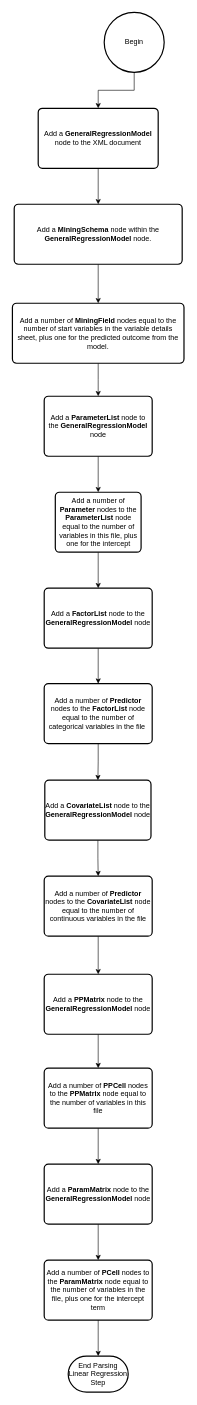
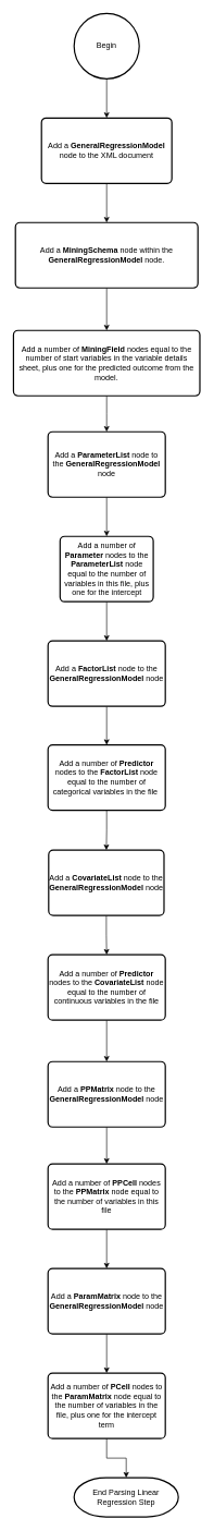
- <mxCell id="3" value="Begin" style="strokeWidth=2;html=1;shape=mxgraph.flowchart.start_2;whiteSpace=wrap;" vertex="1" parent="1"><mxGeometry x="173" y="20" width="100" height="100" as="geometry" /></mxCell>
+ <mxCell id="3" value="Begin" style="strokeWidth=2;html=1;shape=mxgraph.flowchart.start_2;whiteSpace=wrap;" vertex="1" parent="1"><mxGeometry x="113" y="20" width="100" height="100" as="geometry" /></mxCell>
- <mxCell id="26" value="End Parsing Linear Regression Step" style="strokeWidth=2;html=1;shape=mxgraph.flowchart.terminator;whiteSpace=wrap;" vertex="1" parent="1"><mxGeometry x="113" y="2260" width="100" height="60" as="geometry" /></mxCell>
+ <mxCell id="26" value="End Parsing Linear Regression Step" style="strokeWidth=2;html=1;shape=mxgraph.flowchart.terminator;whiteSpace=wrap;" vertex="1" parent="1"><mxGeometry x="113" y="2260" width="160" height="60" as="geometry" /></mxCell>
